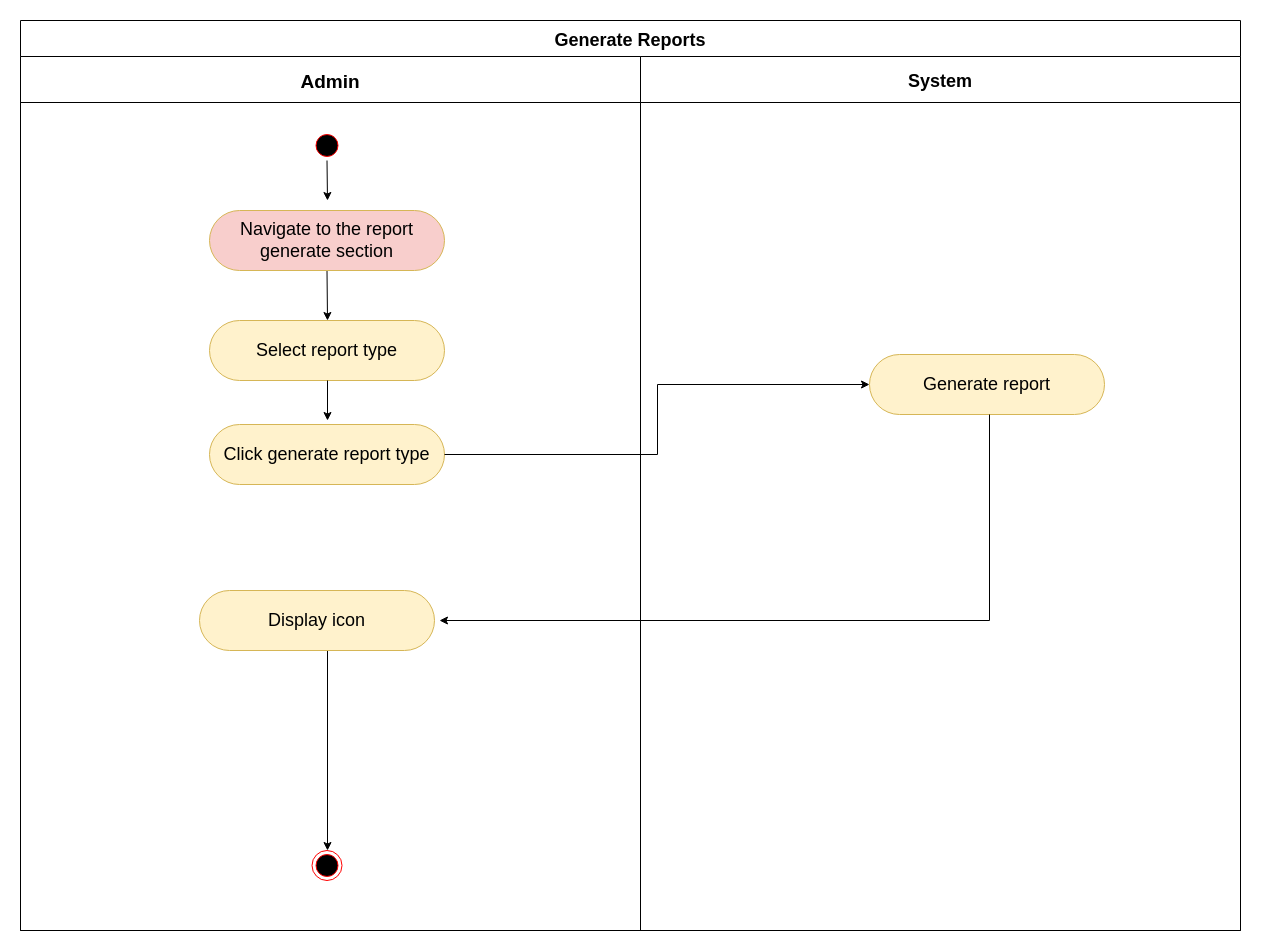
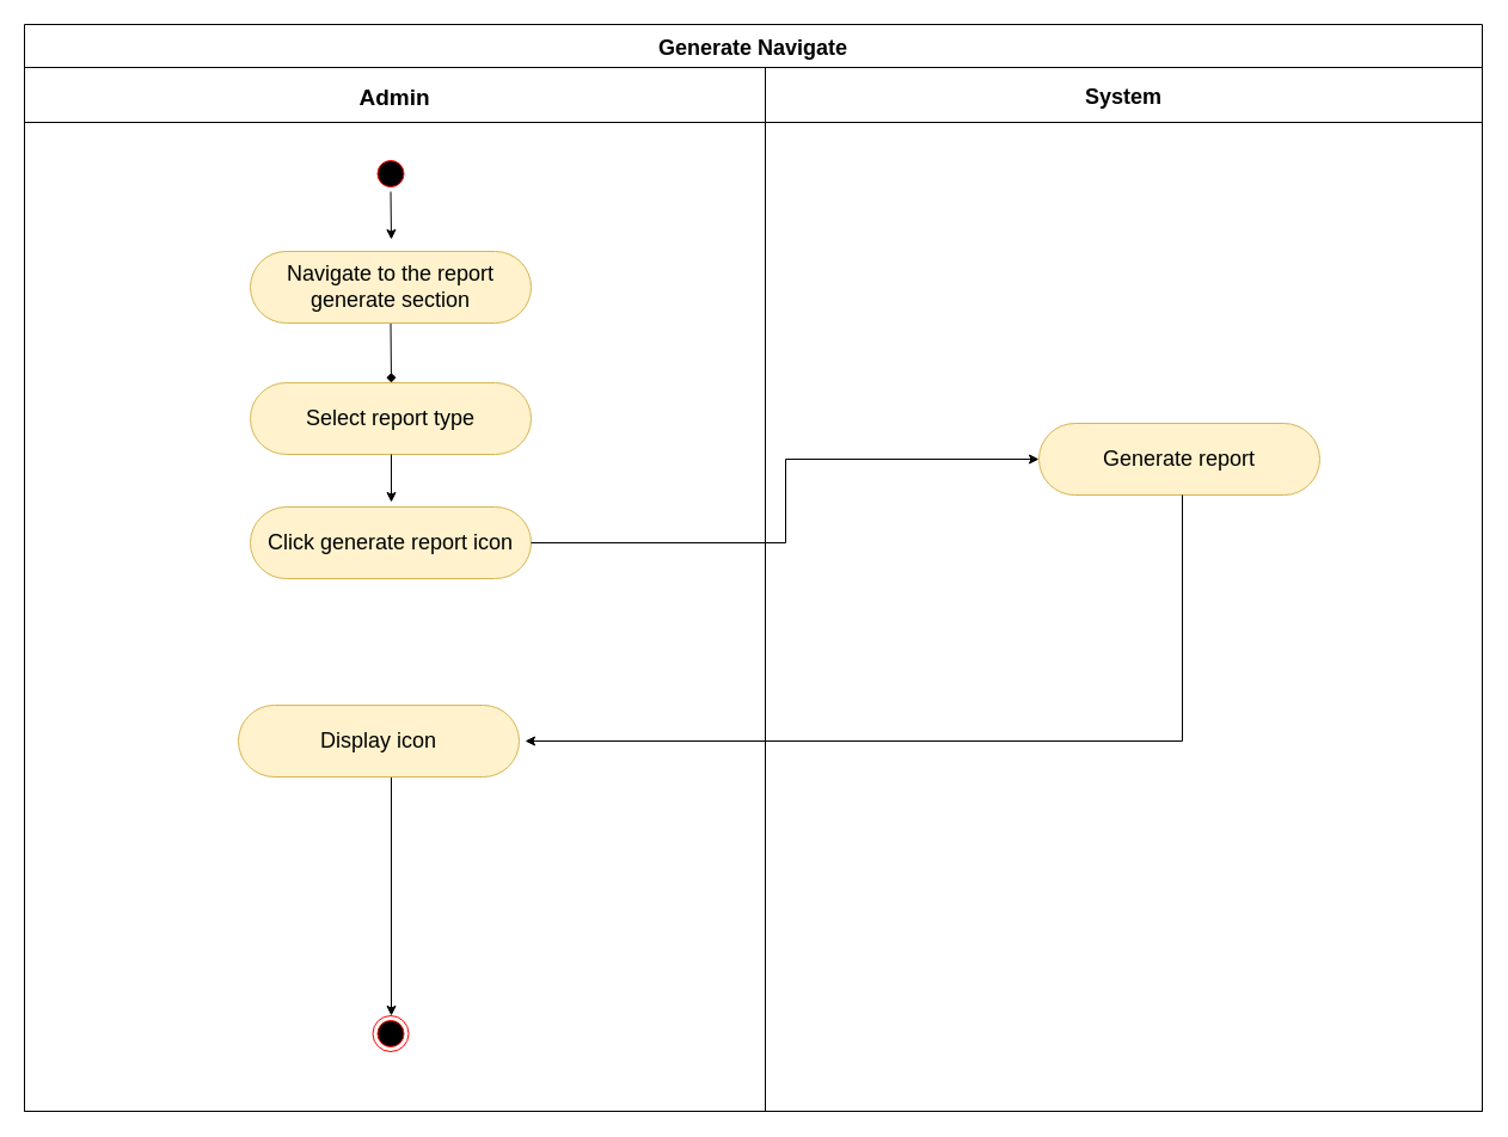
- <mxCell id="2" value="Generate Reports" style="swimlane;childLayout=stackLayout;resizeParent=1;resizeParentMax=0;startSize=36;fontSize=18;swimlaneFillColor=none;fillColor=default;" parent="1" vertex="1"><mxGeometry x="20" y="20" width="1220" height="910" as="geometry" /></mxCell>
+ <mxCell id="2" value="Generate Navigate" style="swimlane;childLayout=stackLayout;resizeParent=1;resizeParentMax=0;startSize=36;fontSize=18;swimlaneFillColor=none;fillColor=default;" parent="1" vertex="1"><mxGeometry x="20" y="20" width="1220" height="910" as="geometry" /></mxCell>
- <mxCell id="6" value="&lt;span id=&quot;docs-internal-guid-8911267b-7fff-a18d-b840-a1d3abe466f2&quot;&gt;&lt;span style=&quot;background-color: transparent; font-variant-numeric: normal; font-variant-east-asian: normal; vertical-align: baseline;&quot;&gt;&lt;font style=&quot;font-size: 18px;&quot;&gt;Navigate to the report generate section&lt;/font&gt;&lt;/span&gt;&lt;/span&gt;" style="rounded=1;whiteSpace=wrap;html=1;fontSize=18;arcSize=50;fillColor=#f8cecc;strokeColor=#d6b656;" vertex="1" parent="3"><mxGeometry x="189" y="154" width="235" height="60" as="geometry" /></mxCell>
+ <mxCell id="6" value="&lt;span id=&quot;docs-internal-guid-8911267b-7fff-a18d-b840-a1d3abe466f2&quot;&gt;&lt;span style=&quot;background-color: transparent; font-variant-numeric: normal; font-variant-east-asian: normal; vertical-align: baseline;&quot;&gt;&lt;font style=&quot;font-size: 18px;&quot;&gt;Navigate to the report generate section&lt;/font&gt;&lt;/span&gt;&lt;/span&gt;" style="rounded=1;whiteSpace=wrap;html=1;fontSize=18;arcSize=50;fillColor=#fff2cc;strokeColor=#d6b656;" vertex="1" parent="3"><mxGeometry x="189" y="154" width="235" height="60" as="geometry" /></mxCell>
- <mxCell id="5" style="edgeStyle=elbowEdgeStyle;rounded=0;orthogonalLoop=1;jettySize=auto;html=1;exitX=0.5;exitY=1;exitDx=0;exitDy=0;entryX=0.5;entryY=0;entryDx=0;entryDy=0;" edge="1" parent="3" source="6" target="8"><mxGeometry relative="1" as="geometry" /></mxCell>
+ <mxCell id="5" style="edgeStyle=elbowEdgeStyle;rounded=0;orthogonalLoop=1;jettySize=auto;html=1;exitX=0.5;exitY=1;exitDx=0;exitDy=0;entryX=0.5;entryY=0;entryDx=0;entryDy=0;endArrow=diamond;" edge="1" parent="3" source="6" target="8"><mxGeometry relative="1" as="geometry" /></mxCell>
- <mxCell id="11" value="&lt;span id=&quot;docs-internal-guid-8911267b-7fff-a18d-b840-a1d3abe466f2&quot;&gt;&lt;span style=&quot;background-color: transparent; font-variant-numeric: normal; font-variant-east-asian: normal; vertical-align: baseline;&quot;&gt;&lt;font style=&quot;font-size: 18px;&quot;&gt;Click generate report type&lt;br&gt;&lt;/font&gt;&lt;/span&gt;&lt;/span&gt;" style="rounded=1;whiteSpace=wrap;html=1;fontSize=18;arcSize=50;fillColor=#fff2cc;strokeColor=#d6b656;" vertex="1" parent="3"><mxGeometry x="189" y="368" width="235" height="60" as="geometry" /></mxCell>
+ <mxCell id="11" value="&lt;span id=&quot;docs-internal-guid-8911267b-7fff-a18d-b840-a1d3abe466f2&quot;&gt;&lt;span style=&quot;background-color: transparent; font-variant-numeric: normal; font-variant-east-asian: normal; vertical-align: baseline;&quot;&gt;&lt;font style=&quot;font-size: 18px;&quot;&gt;Click generate report icon&lt;br&gt;&lt;/font&gt;&lt;/span&gt;&lt;/span&gt;" style="rounded=1;whiteSpace=wrap;html=1;fontSize=18;arcSize=50;fillColor=#fff2cc;strokeColor=#d6b656;" vertex="1" parent="3"><mxGeometry x="189" y="368" width="235" height="60" as="geometry" /></mxCell>
